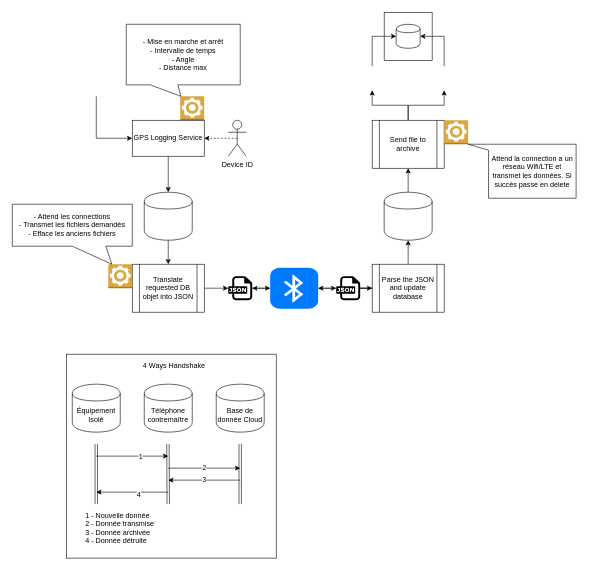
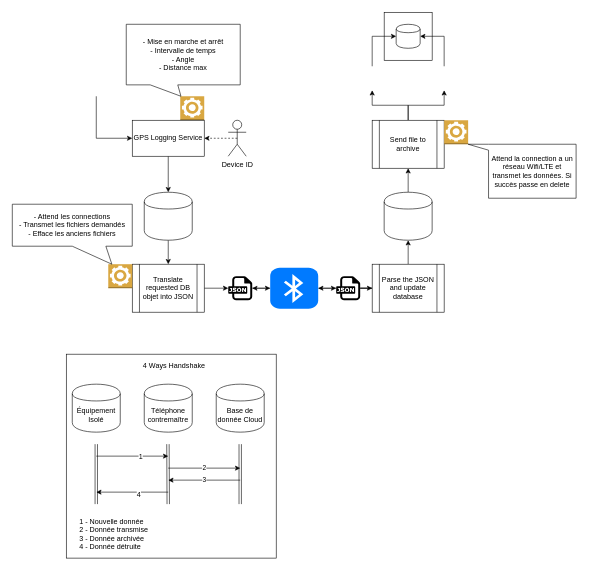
- <mxCell id="54" value="&lt;div align=&quot;left&quot;&gt;1 - Nouvelle donnée&lt;/div&gt;&lt;div align=&quot;left&quot;&gt;2 - Donnée transmise&lt;/div&gt;&lt;div align=&quot;left&quot;&gt;3 - Donnée archivée&lt;/div&gt;&lt;div align=&quot;left&quot;&gt;4 - Donnée détruite&lt;br&gt;&lt;/div&gt;" style="text;html=1;strokeColor=none;fillColor=none;align=left;verticalAlign=middle;whiteSpace=wrap;rounded=0;" vertex="1" parent="1"><mxGeometry x="140" y="850" width="300" height="60" as="geometry" /></mxCell>
+ <mxCell id="54" value="&lt;div align=&quot;left&quot;&gt;1 - Nouvelle donnée&lt;/div&gt;&lt;div align=&quot;left&quot;&gt;2 - Donnée transmise&lt;/div&gt;&lt;div align=&quot;left&quot;&gt;3 - Donnée archivée&lt;/div&gt;&lt;div align=&quot;left&quot;&gt;4 - Donnée détruite&lt;br&gt;&lt;/div&gt;" style="text;html=1;strokeColor=none;fillColor=none;align=left;verticalAlign=middle;whiteSpace=wrap;rounded=0;" vertex="1" parent="1"><mxGeometry x="130" y="860" width="300" height="60" as="geometry" /></mxCell>
